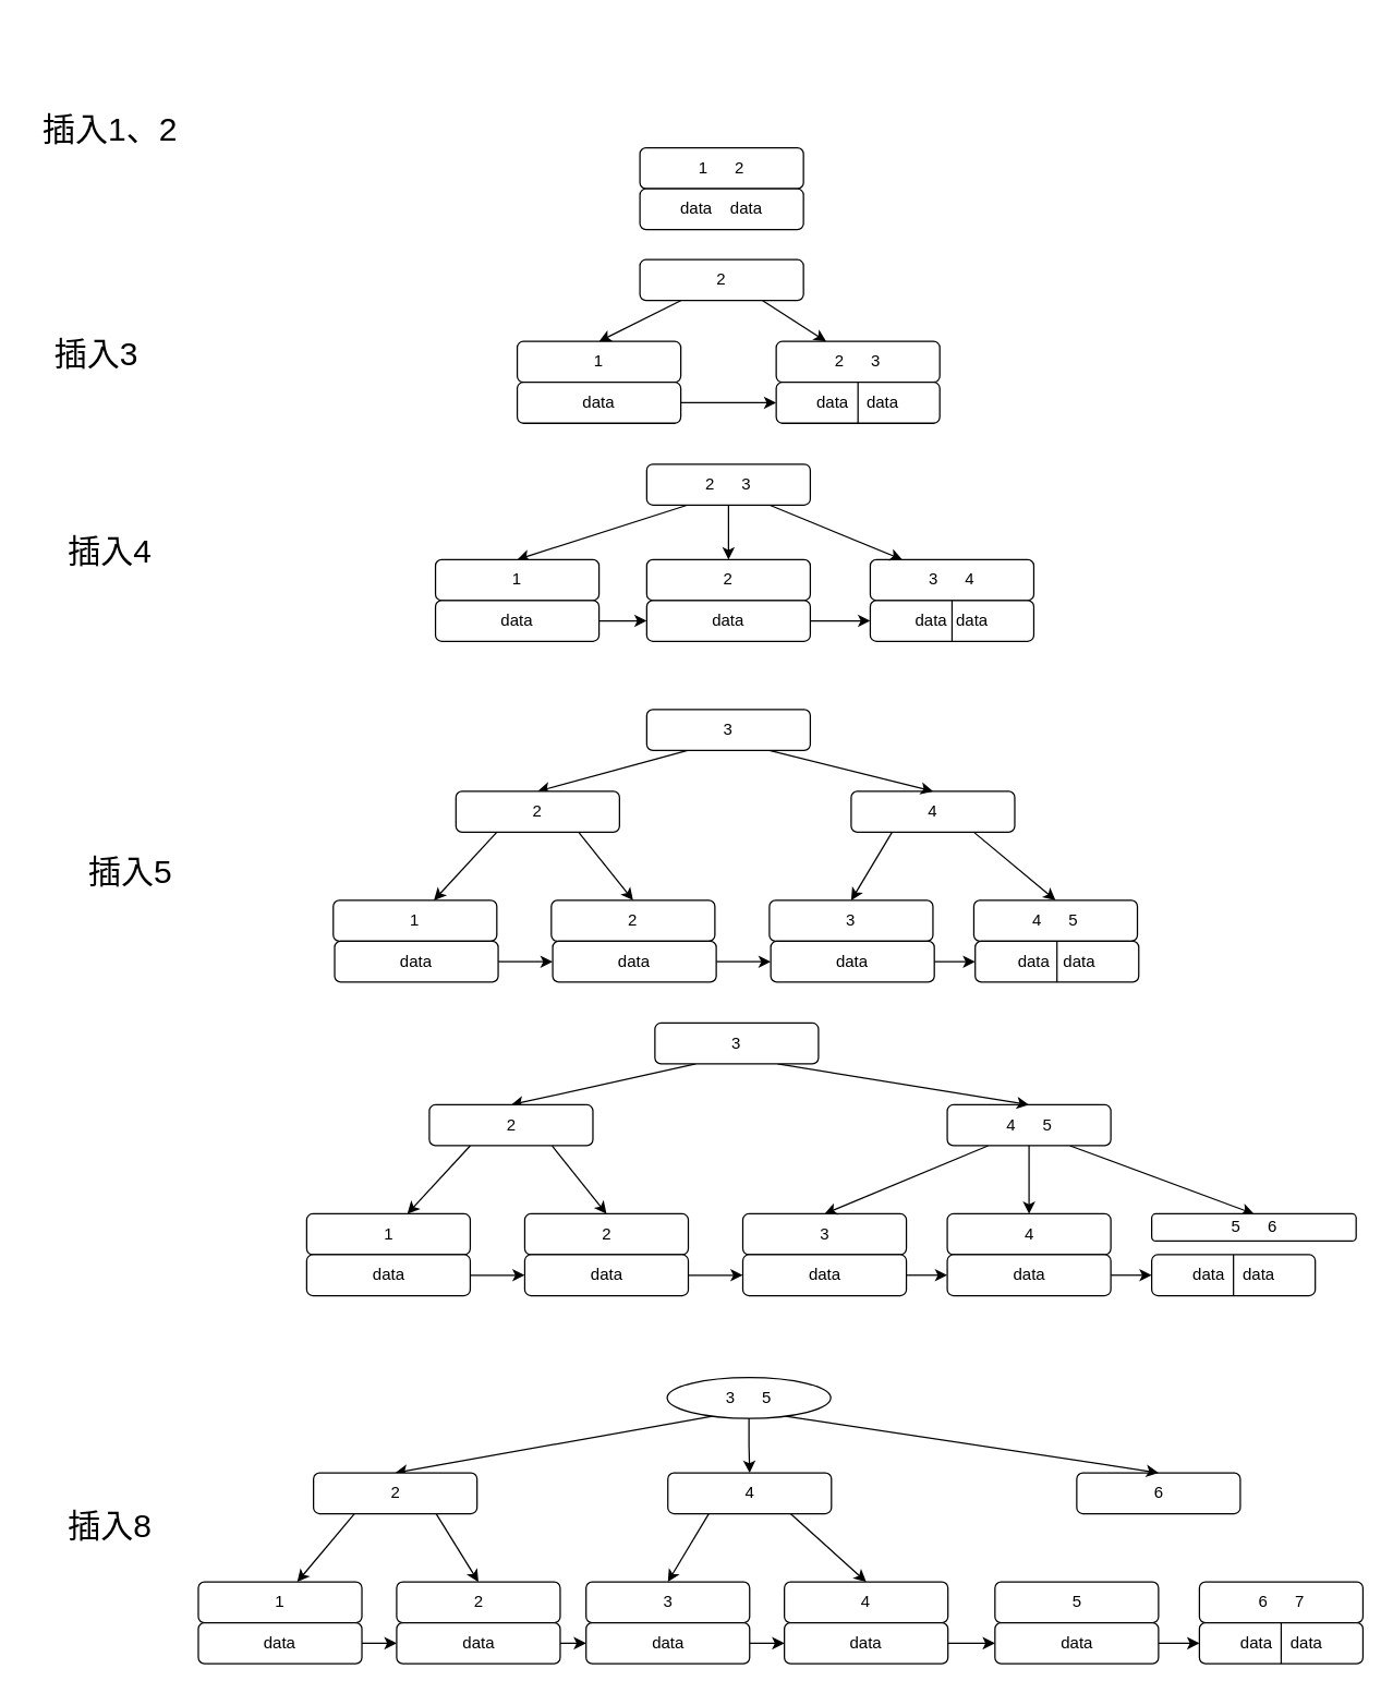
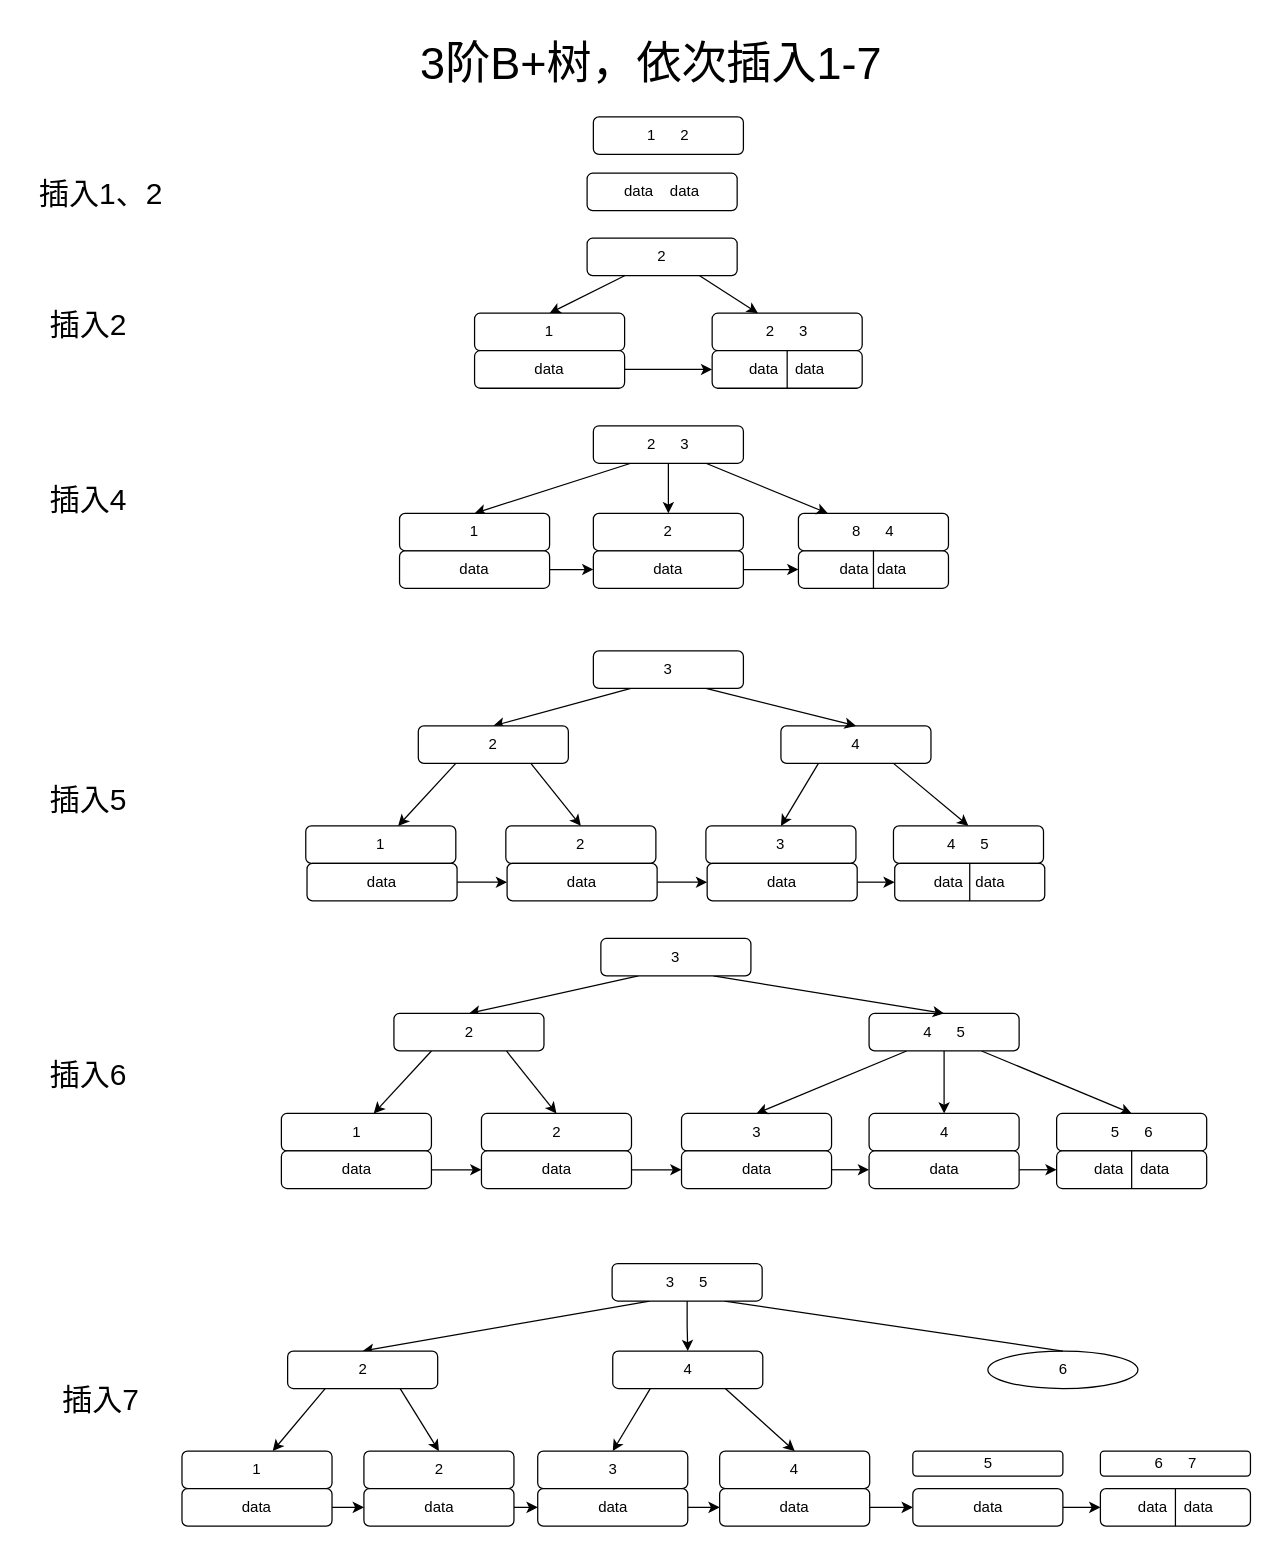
+ <mxCell id="3" value="&lt;font style=&quot;font-size: 36px;&quot;&gt;3阶B+树，依次插入1-7&lt;/font&gt;" style="text;html=1;align=center;verticalAlign=middle;resizable=0;points=[];autosize=1;strokeColor=none;fillColor=none;" parent="1" vertex="1"><mxGeometry x="325" y="20" width="390" height="60" as="geometry" /></mxCell>
- <mxCell id="4" value="&lt;font style=&quot;font-size: 24px;&quot;&gt;插入1、2&lt;/font&gt;" style="text;html=1;align=center;verticalAlign=middle;resizable=0;points=[];autosize=1;strokeColor=none;fillColor=none;" parent="1" vertex="1"><mxGeometry x="20" y="75" width="120" height="40" as="geometry" /></mxCell>
+ <mxCell id="4" value="&lt;font style=&quot;font-size: 24px;&quot;&gt;插入1、2&lt;/font&gt;" style="text;html=1;align=center;verticalAlign=middle;resizable=0;points=[];autosize=1;strokeColor=none;fillColor=none;" parent="1" vertex="1"><mxGeometry x="20" y="135" width="120" height="40" as="geometry" /></mxCell>
- <mxCell id="2" value="1&lt;span style=&quot;white-space: pre;&quot;&gt;&#09;&lt;/span&gt;2" style="rounded=1;whiteSpace=wrap;html=1;" parent="1" vertex="1"><mxGeometry x="469" y="108" width="120" height="30" as="geometry" /></mxCell>
+ <mxCell id="2" value="1&lt;span style=&quot;white-space: pre;&quot;&gt;&#09;&lt;/span&gt;2" style="rounded=1;whiteSpace=wrap;html=1;" parent="1" vertex="1"><mxGeometry x="474" y="93" width="120" height="30" as="geometry" /></mxCell>
- <mxCell id="6" value="&lt;font style=&quot;font-size: 24px;&quot;&gt;插入3&lt;/font&gt;" style="text;html=1;align=center;verticalAlign=middle;resizable=0;points=[];autosize=1;strokeColor=none;fillColor=none;" parent="1" vertex="1"><mxGeometry x="30" y="240" width="80" height="40" as="geometry" /></mxCell>
+ <mxCell id="6" value="&lt;font style=&quot;font-size: 24px;&quot;&gt;插入2&lt;/font&gt;" style="text;html=1;align=center;verticalAlign=middle;resizable=0;points=[];autosize=1;strokeColor=none;fillColor=none;" parent="1" vertex="1"><mxGeometry x="30" y="240" width="80" height="40" as="geometry" /></mxCell>
- <mxCell id="12" value="&lt;font style=&quot;font-size: 24px;&quot;&gt;插入4&lt;/font&gt;" style="text;html=1;align=center;verticalAlign=middle;resizable=0;points=[];autosize=1;strokeColor=none;fillColor=none;" parent="1" vertex="1"><mxGeometry x="40" y="385" width="80" height="40" as="geometry" /></mxCell>
+ <mxCell id="12" value="&lt;font style=&quot;font-size: 24px;&quot;&gt;插入4&lt;/font&gt;" style="text;html=1;align=center;verticalAlign=middle;resizable=0;points=[];autosize=1;strokeColor=none;fillColor=none;" parent="1" vertex="1"><mxGeometry x="30" y="380" width="80" height="40" as="geometry" /></mxCell>
- <mxCell id="11" value="3&lt;span style=&quot;white-space: pre;&quot;&gt;&#09;&lt;/span&gt;4" style="rounded=1;whiteSpace=wrap;html=1;" parent="1" vertex="1"><mxGeometry x="638" y="410" width="120" height="30" as="geometry" /></mxCell>
+ <mxCell id="11" value="8&lt;span style=&quot;white-space: pre;&quot;&gt;&#09;&lt;/span&gt;4" style="rounded=1;whiteSpace=wrap;html=1;" parent="1" vertex="1"><mxGeometry x="638" y="410" width="120" height="30" as="geometry" /></mxCell>
- <mxCell id="20" value="&lt;font style=&quot;font-size: 24px;&quot;&gt;插入5&lt;/font&gt;" style="text;html=1;align=center;verticalAlign=middle;resizable=0;points=[];autosize=1;strokeColor=none;fillColor=none;" parent="1" vertex="1"><mxGeometry x="55" y="620" width="80" height="40" as="geometry" /></mxCell>
+ <mxCell id="20" value="&lt;font style=&quot;font-size: 24px;&quot;&gt;插入5&lt;/font&gt;" style="text;html=1;align=center;verticalAlign=middle;resizable=0;points=[];autosize=1;strokeColor=none;fillColor=none;" parent="1" vertex="1"><mxGeometry x="30" y="620" width="80" height="40" as="geometry" /></mxCell>
+ <mxCell id="34" value="&lt;font style=&quot;font-size: 24px;&quot;&gt;插入6&lt;/font&gt;" style="text;html=1;align=center;verticalAlign=middle;resizable=0;points=[];autosize=1;strokeColor=none;fillColor=none;" parent="1" vertex="1"><mxGeometry x="30" y="840" width="80" height="40" as="geometry" /></mxCell>
- <mxCell id="48" value="5&lt;span style=&quot;white-space: pre;&quot;&gt;&#09;&lt;/span&gt;6" style="rounded=1;whiteSpace=wrap;html=1;" parent="1" vertex="1"><mxGeometry x="844.5" y="890" width="150" height="20" as="geometry" /></mxCell>
+ <mxCell id="48" value="5&lt;span style=&quot;white-space: pre;&quot;&gt;&#09;&lt;/span&gt;6" style="rounded=1;whiteSpace=wrap;html=1;" parent="1" vertex="1"><mxGeometry x="844.5" y="890" width="120" height="30" as="geometry" /></mxCell>
- <mxCell id="57" value="3&lt;span style=&quot;white-space: pre;&quot;&gt;&#09;&lt;/span&gt;5" style="ellipse;whiteSpace=wrap;html=1;" parent="1" vertex="1"><mxGeometry x="489" y="1010" width="120" height="30" as="geometry" /></mxCell>
+ <mxCell id="57" value="3&lt;span style=&quot;white-space: pre;&quot;&gt;&#09;&lt;/span&gt;5" style="rounded=1;whiteSpace=wrap;html=1;" parent="1" vertex="1"><mxGeometry x="489" y="1010" width="120" height="30" as="geometry" /></mxCell>
- <mxCell id="55" style="rounded=0;orthogonalLoop=1;jettySize=auto;html=1;exitX=0.75;exitY=1;exitDx=0;exitDy=0;entryX=0.5;entryY=0;entryDx=0;entryDy=0;" parent="1" source="57" target="51" edge="1"><mxGeometry relative="1" as="geometry" /></mxCell>
+ <mxCell id="55" style="rounded=0;orthogonalLoop=1;jettySize=auto;html=1;exitX=0.75;exitY=1;exitDx=0;exitDy=0;entryX=0.5;entryY=0;entryDx=0;entryDy=0;endArrow=none;" parent="1" source="57" target="51" edge="1"><mxGeometry relative="1" as="geometry" /></mxCell>
- <mxCell id="51" value="6" style="rounded=1;whiteSpace=wrap;html=1;" parent="1" vertex="1"><mxGeometry x="789.5" y="1080" width="120" height="30" as="geometry" /></mxCell>
+ <mxCell id="51" value="6" style="ellipse;whiteSpace=wrap;html=1;" parent="1" vertex="1"><mxGeometry x="789.5" y="1080" width="120" height="30" as="geometry" /></mxCell>
- <mxCell id="50" value="&lt;font style=&quot;font-size: 24px;&quot;&gt;插入8&lt;/font&gt;" style="text;html=1;align=center;verticalAlign=middle;resizable=0;points=[];autosize=1;strokeColor=none;fillColor=none;" parent="1" vertex="1"><mxGeometry x="40" y="1100" width="80" height="40" as="geometry" /></mxCell>
+ <mxCell id="50" value="&lt;font style=&quot;font-size: 24px;&quot;&gt;插入7&lt;/font&gt;" style="text;html=1;align=center;verticalAlign=middle;resizable=0;points=[];autosize=1;strokeColor=none;fillColor=none;" parent="1" vertex="1"><mxGeometry x="40" y="1100" width="80" height="40" as="geometry" /></mxCell>
- <mxCell id="67" value="5" style="rounded=1;whiteSpace=wrap;html=1;" parent="1" vertex="1"><mxGeometry x="729.5" y="1160" width="120" height="30" as="geometry" /></mxCell>
+ <mxCell id="67" value="5" style="rounded=1;whiteSpace=wrap;html=1;" parent="1" vertex="1"><mxGeometry x="729.5" y="1160" width="120" height="20" as="geometry" /></mxCell>
- <mxCell id="62" value="6&lt;span style=&quot;white-space: pre;&quot;&gt;&#09;&lt;/span&gt;7" style="rounded=1;whiteSpace=wrap;html=1;" parent="1" vertex="1"><mxGeometry x="879.5" y="1160" width="120" height="30" as="geometry" /></mxCell>
+ <mxCell id="62" value="6&lt;span style=&quot;white-space: pre;&quot;&gt;&#09;&lt;/span&gt;7" style="rounded=1;whiteSpace=wrap;html=1;" parent="1" vertex="1"><mxGeometry x="879.5" y="1160" width="120" height="20" as="geometry" /></mxCell>
